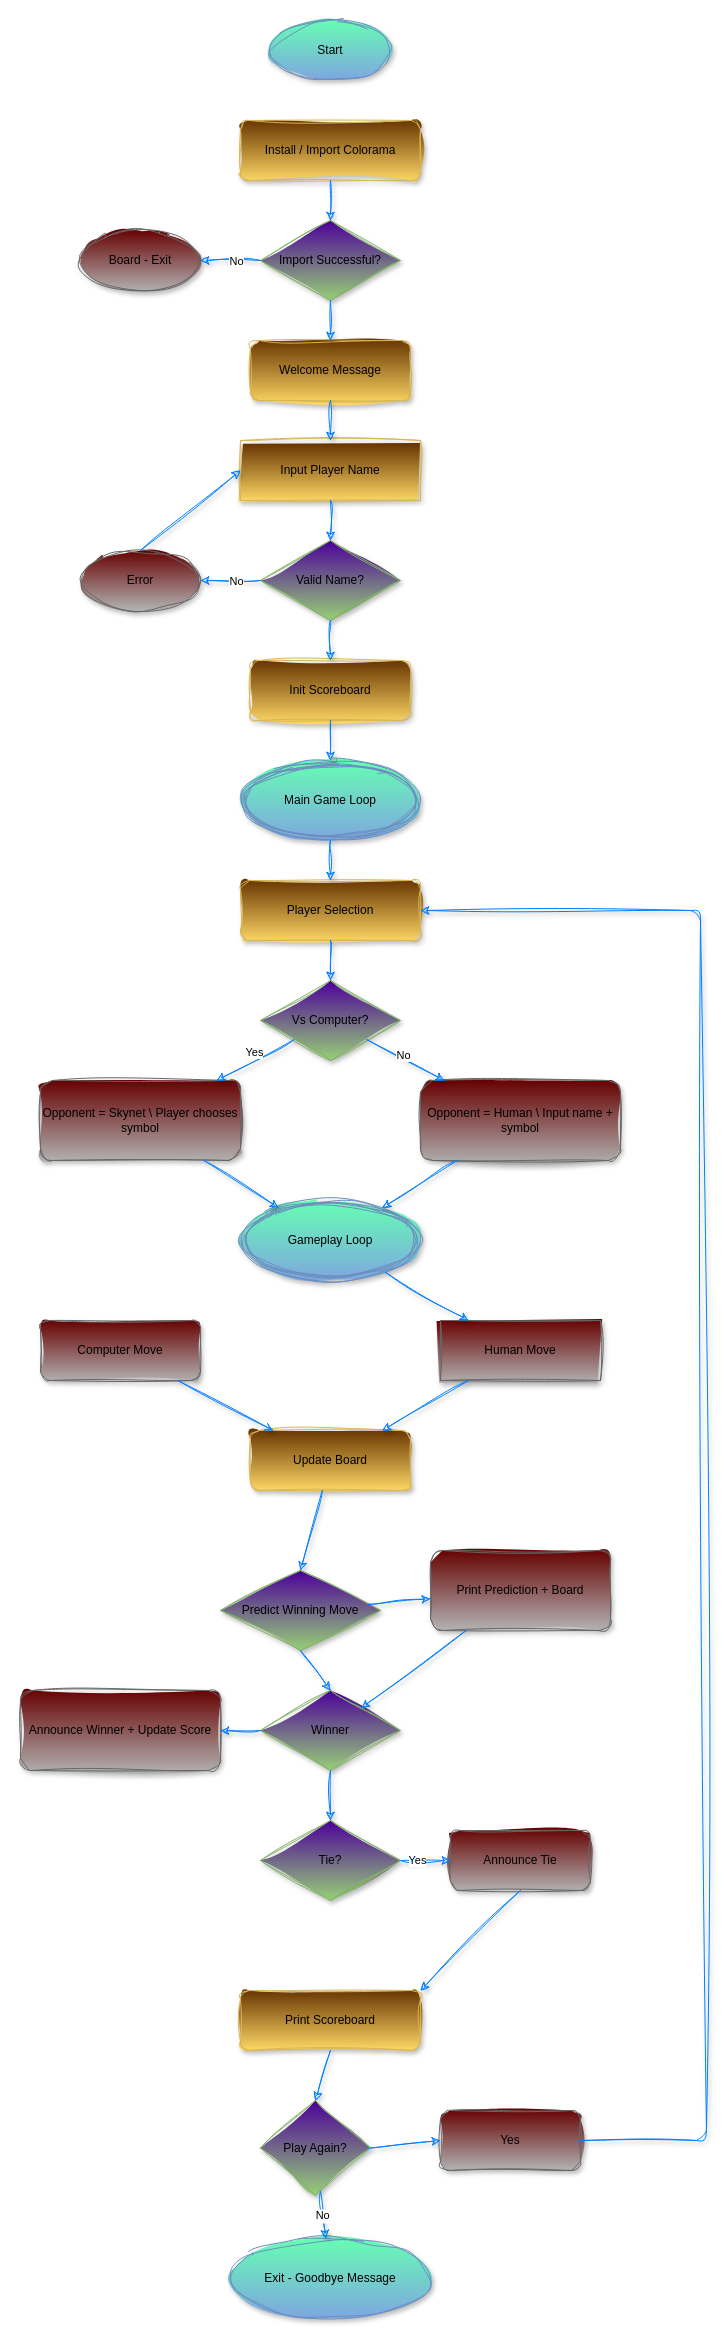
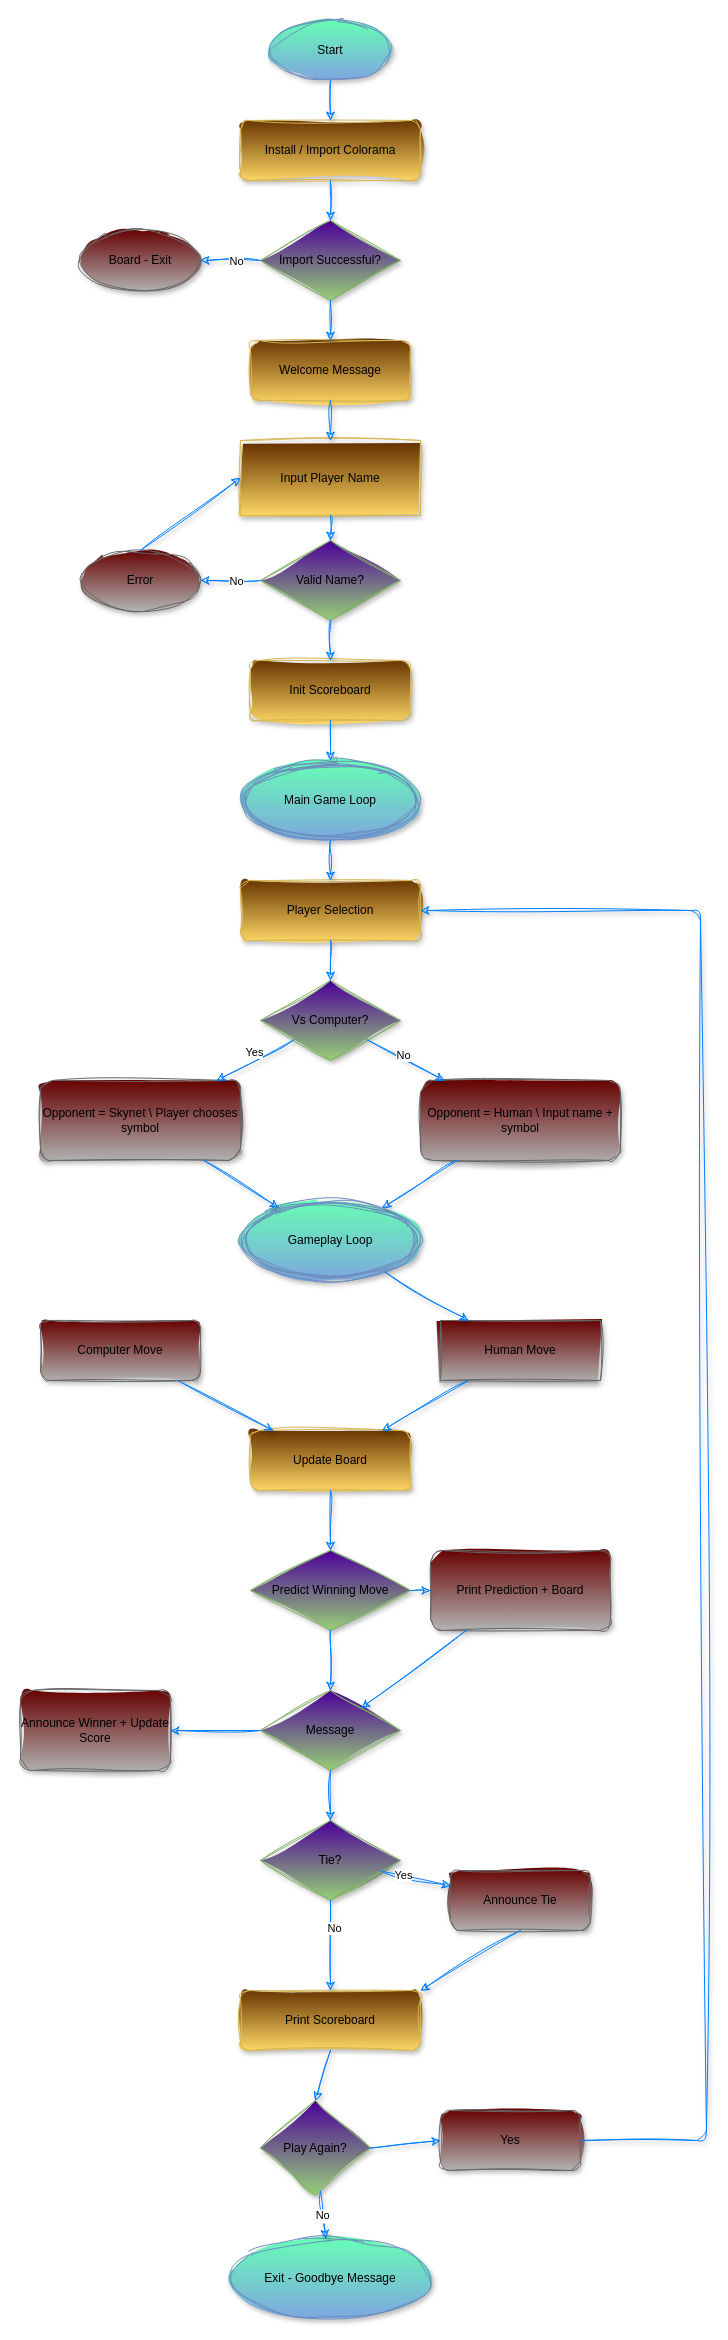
+ <mxCell id="28" style="fillColor=#f8cecc;strokeColor=#007FFF;gradientColor=#ea6b66;sketch=1;curveFitting=1;jiggle=2;shadow=1;" parent="1" source="2" target="3" edge="1"><mxGeometry relative="1" as="geometry" /></mxCell>
- <mxCell id="7" value="Input Player Name" style="parallelogram;whiteSpace=wrap;html=1;fillColor=#663300;strokeColor=#d6b656;gradientColor=#ffd966;sketch=1;curveFitting=1;jiggle=2;shadow=1;" parent="1" vertex="1"><mxGeometry x="240" y="440" width="180" height="60" as="geometry" /></mxCell>
+ <mxCell id="7" value="Input Player Name" style="parallelogram;whiteSpace=wrap;html=1;fillColor=#663300;strokeColor=#d6b656;gradientColor=#ffd966;sketch=1;curveFitting=1;jiggle=2;shadow=1;" parent="1" vertex="1"><mxGeometry x="240" y="440" width="180" height="75" as="geometry" /></mxCell>
- <mxCell id="23" value="Predict Winning Move" style="rhombus;whiteSpace=wrap;html=1;fillColor=#4C0099;strokeColor=#82b366;gradientColor=#97d077;sketch=1;curveFitting=1;jiggle=2;shadow=1;" parent="1" vertex="1"><mxGeometry x="220" y="1570" width="160" height="80" as="geometry" /></mxCell>
+ <mxCell id="23" value="Predict Winning Move" style="rhombus;whiteSpace=wrap;html=1;fillColor=#4C0099;strokeColor=#82b366;gradientColor=#97d077;sketch=1;curveFitting=1;jiggle=2;shadow=1;" parent="1" vertex="1"><mxGeometry x="250" y="1550" width="160" height="80" as="geometry" /></mxCell>
- <mxCell id="20" value="Announce Winner + Update Score" style="rounded=1;whiteSpace=wrap;html=1;fillColor=#660000;strokeColor=#666666;gradientColor=#b3b3b3;sketch=1;curveFitting=1;jiggle=2;shadow=1;" parent="1" vertex="1"><mxGeometry x="20" y="1690" width="200" height="80" as="geometry" /></mxCell>
+ <mxCell id="20" value="Announce Winner + Update Score" style="rounded=1;whiteSpace=wrap;html=1;fillColor=#660000;strokeColor=#666666;gradientColor=#b3b3b3;sketch=1;curveFitting=1;jiggle=2;shadow=1;" parent="1" vertex="1"><mxGeometry x="20" y="1690" width="150" height="80" as="geometry" /></mxCell>
- <mxCell id="19" value="Winner" style="rhombus;whiteSpace=wrap;html=1;fillColor=#4C0099;strokeColor=#82b366;gradientColor=#97d077;sketch=1;curveFitting=1;jiggle=2;shadow=1;" parent="1" vertex="1"><mxGeometry x="260" y="1690" width="140" height="80" as="geometry" /></mxCell>
+ <mxCell id="19" value="Message" style="rhombus;whiteSpace=wrap;html=1;fillColor=#4C0099;strokeColor=#82b366;gradientColor=#97d077;sketch=1;curveFitting=1;jiggle=2;shadow=1;" parent="1" vertex="1"><mxGeometry x="260" y="1690" width="140" height="80" as="geometry" /></mxCell>
- <mxCell id="22" value="Announce Tie" style="rounded=1;whiteSpace=wrap;html=1;fillColor=#660000;strokeColor=#666666;gradientColor=#b3b3b3;sketch=1;curveFitting=1;jiggle=2;shadow=1;" parent="1" vertex="1"><mxGeometry x="450" y="1830" width="140" height="60" as="geometry" /></mxCell>
+ <mxCell id="22" value="Announce Tie" style="rounded=1;whiteSpace=wrap;html=1;fillColor=#660000;strokeColor=#666666;gradientColor=#b3b3b3;sketch=1;curveFitting=1;jiggle=2;shadow=1;" parent="1" vertex="1"><mxGeometry x="450" y="1870" width="140" height="60" as="geometry" /></mxCell>
+ <mxCell id="53" style="fillColor=#f8cecc;strokeColor=#007FFF;gradientColor=#ea6b66;sketch=1;curveFitting=1;jiggle=2;shadow=1;entryX=0.5;entryY=0;entryDx=0;entryDy=0;" parent="1" source="21" target="25" edge="1"><mxGeometry relative="1" as="geometry"><mxPoint x="350" y="1950" as="targetPoint" /></mxGeometry></mxCell>
+ <mxCell id="54" value="No" style="edgeLabel;html=1;align=center;verticalAlign=middle;resizable=0;points=[];" vertex="1" connectable="0" parent="53"><mxGeometry x="-0.409" y="3" relative="1" as="geometry"><mxPoint as="offset" /></mxGeometry></mxCell>
